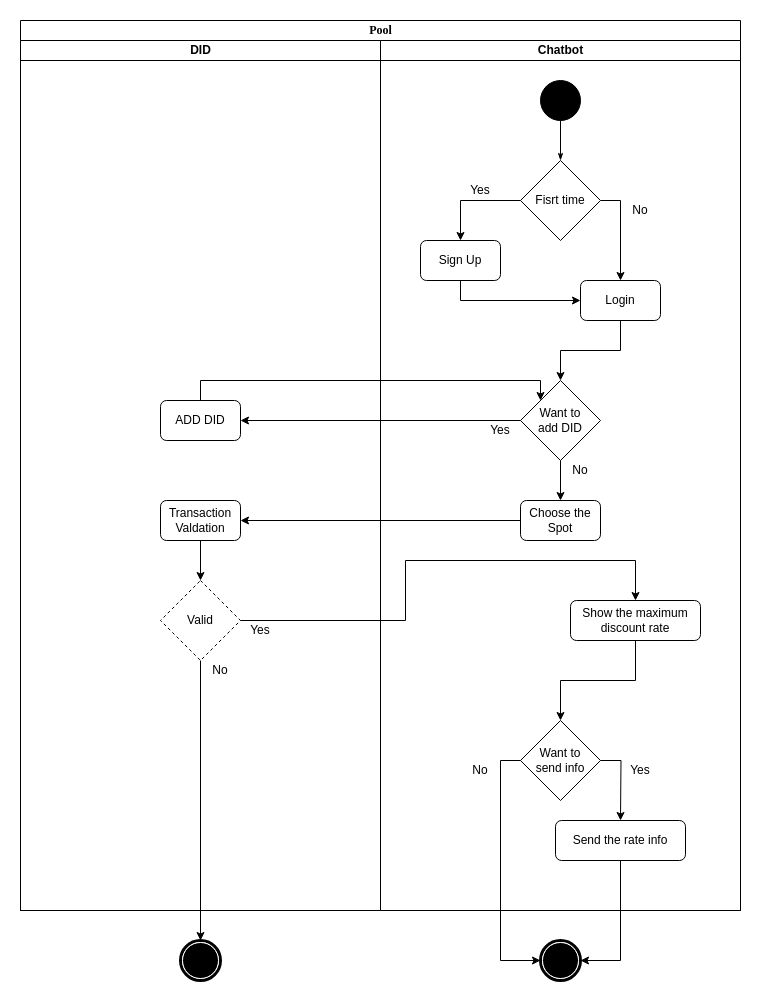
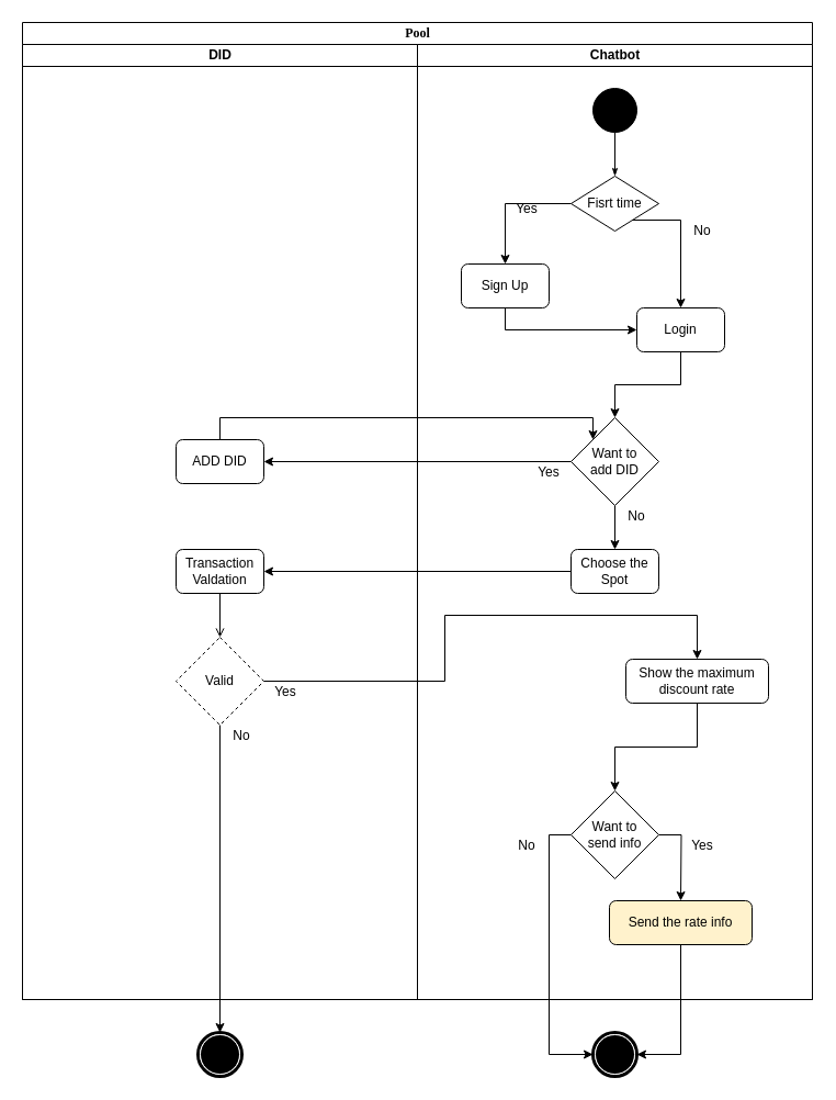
- <mxCell id="22" value="Fisrt time" style="rhombus;whiteSpace=wrap;html=1;" vertex="1" parent="11"><mxGeometry x="140" y="120" width="80" height="80" as="geometry" /></mxCell>
+ <mxCell id="22" value="Fisrt time" style="rhombus;whiteSpace=wrap;html=1;" vertex="1" parent="11"><mxGeometry x="140" y="120" width="80" height="50" as="geometry" /></mxCell>
- <mxCell id="6" style="edgeStyle=orthogonalEdgeStyle;rounded=0;orthogonalLoop=1;jettySize=auto;html=1;exitX=0.5;exitY=1;exitDx=0;exitDy=0;entryX=0.5;entryY=0;entryDx=0;entryDy=0;" edge="1" parent="4" source="7" target="8"><mxGeometry relative="1" as="geometry" /></mxCell>
+ <mxCell id="6" style="edgeStyle=orthogonalEdgeStyle;rounded=0;orthogonalLoop=1;jettySize=auto;html=1;exitX=0.5;exitY=1;exitDx=0;exitDy=0;entryX=0.5;entryY=0;entryDx=0;entryDy=0;endArrow=open;" edge="1" parent="4" source="7" target="8"><mxGeometry relative="1" as="geometry" /></mxCell>
- <mxCell id="33" value="Send the rate info" style="rounded=1;whiteSpace=wrap;html=1;" vertex="1" parent="11"><mxGeometry x="175" y="780" width="130" height="40" as="geometry" /></mxCell>
+ <mxCell id="33" value="Send the rate info" style="rounded=1;whiteSpace=wrap;html=1;fillColor=#fff2cc;" vertex="1" parent="11"><mxGeometry x="175" y="780" width="130" height="40" as="geometry" /></mxCell>
